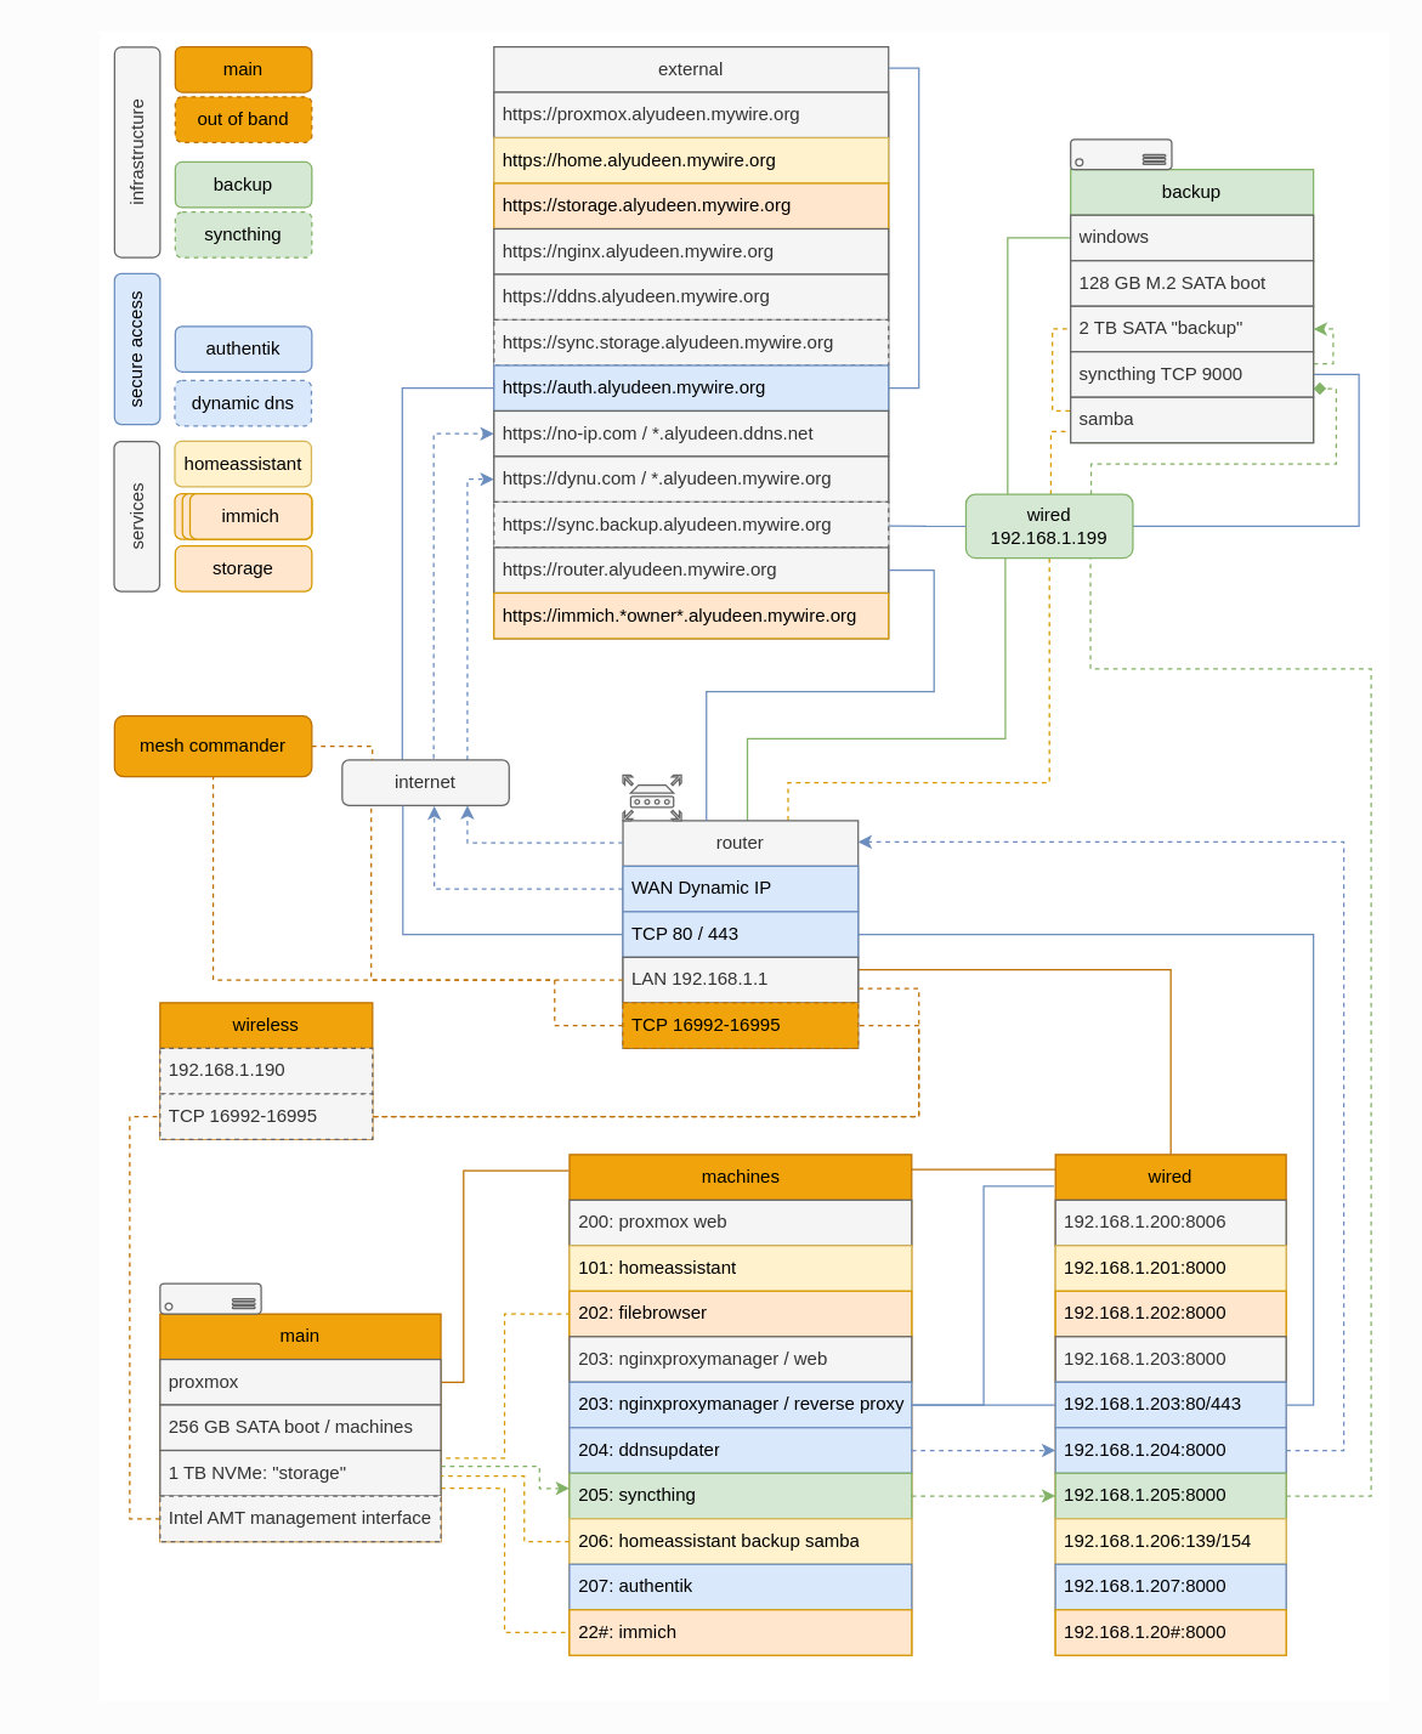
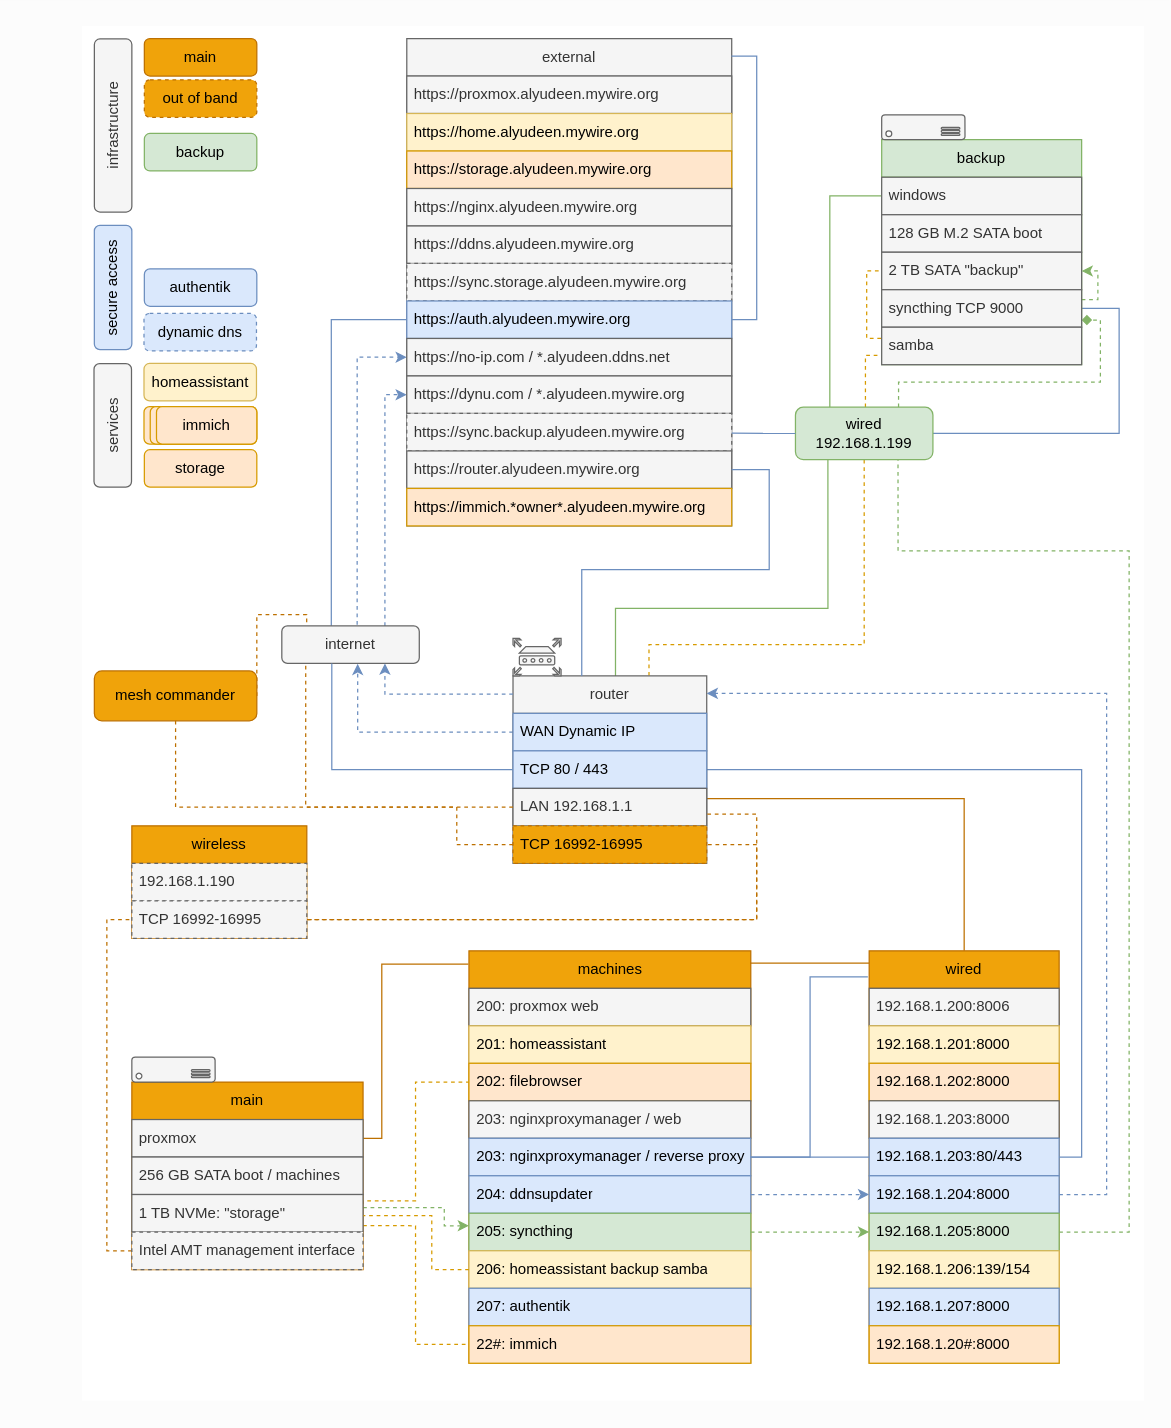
- <mxCell id="75" value="syncthing" style="rounded=1;whiteSpace=wrap;html=1;fillColor=#d5e8d4;strokeColor=#82b366;dashed=1;" parent="1" vertex="1"><mxGeometry x="115" y="139" width="90" height="30" as="geometry" /></mxCell>
- <mxCell id="57" value="mesh commander" style="rounded=1;whiteSpace=wrap;html=1;fillColor=#f0a30a;strokeColor=#BD7000;fontColor=#000000;" parent="1" vertex="1"><mxGeometry x="75" y="471" width="130" height="40" as="geometry" /></mxCell>
+ <mxCell id="57" value="mesh commander" style="rounded=1;whiteSpace=wrap;html=1;fillColor=#f0a30a;strokeColor=#BD7000;fontColor=#000000;" parent="1" vertex="1"><mxGeometry x="75" y="536" width="130" height="40" as="geometry" /></mxCell>
- <mxCell id="18" value="101: homeassistant" style="text;align=left;verticalAlign=middle;spacingLeft=4;spacingRight=4;overflow=hidden;points=[[0,0.5],[1,0.5]];portConstraint=eastwest;rotatable=0;whiteSpace=wrap;html=1;fillColor=#fff2cc;strokeColor=#d6b656;" parent="16" vertex="1"><mxGeometry y="60" width="225.5" height="30" as="geometry" /></mxCell>
+ <mxCell id="18" value="201: homeassistant" style="text;align=left;verticalAlign=middle;spacingLeft=4;spacingRight=4;overflow=hidden;points=[[0,0.5],[1,0.5]];portConstraint=eastwest;rotatable=0;whiteSpace=wrap;html=1;fillColor=#fff2cc;strokeColor=#d6b656;" parent="16" vertex="1"><mxGeometry y="60" width="225.5" height="30" as="geometry" /></mxCell>
